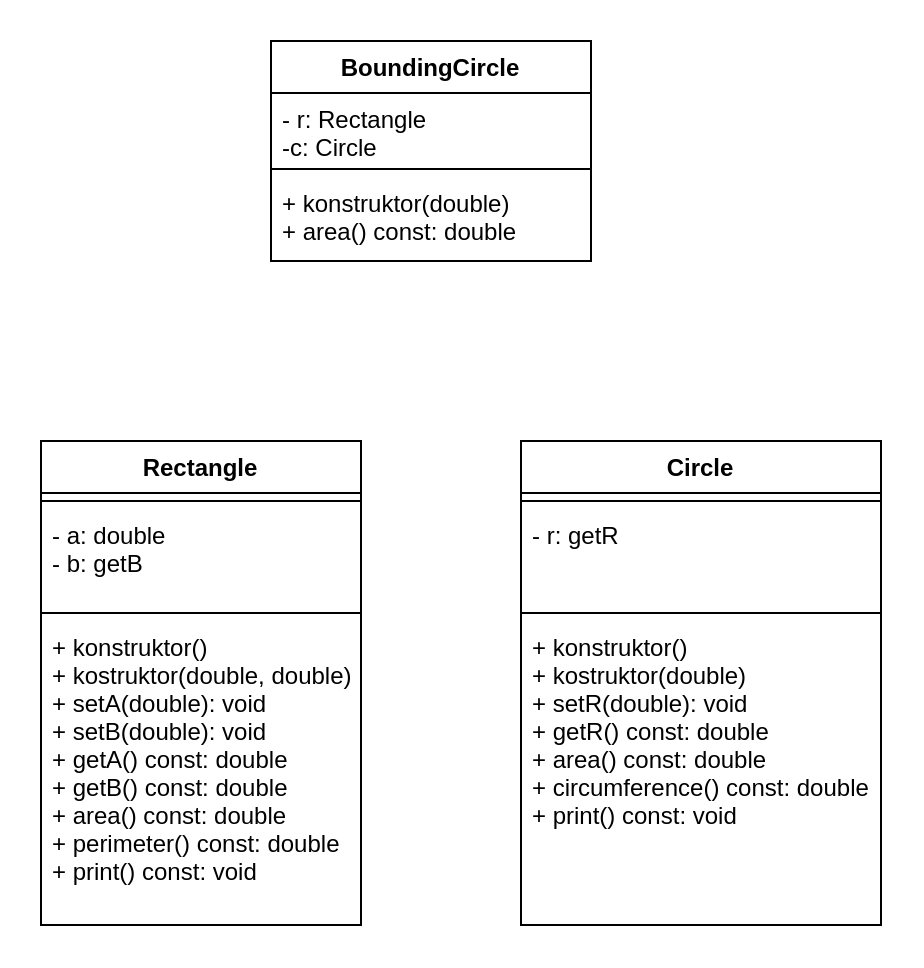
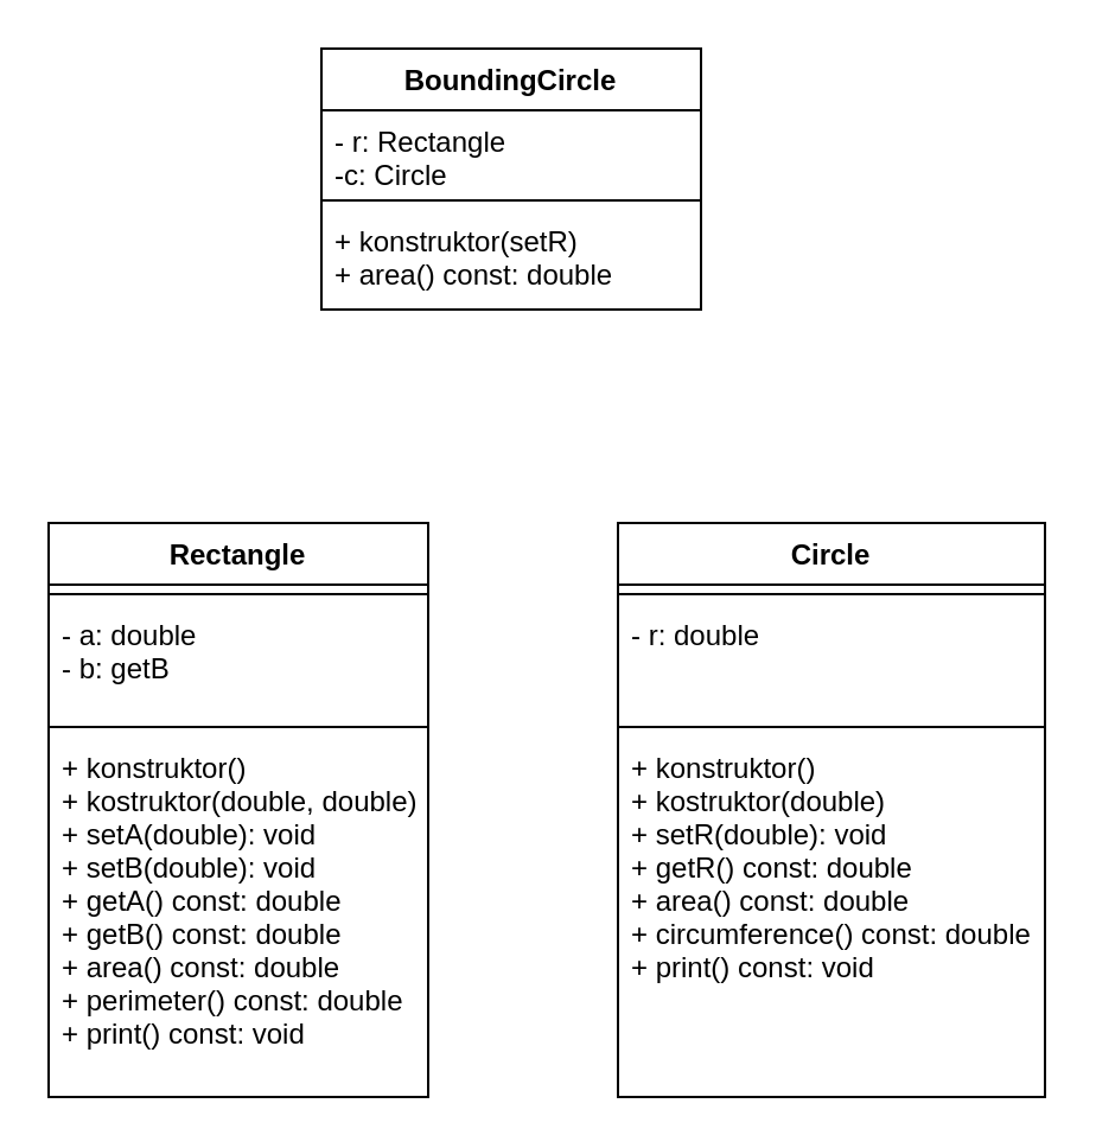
- <mxCell id="15" value="+ konstruktor(double)&#10;+ area() const: double" style="text;strokeColor=none;fillColor=none;align=left;verticalAlign=top;spacingLeft=4;spacingRight=4;overflow=hidden;rotatable=0;points=[[0,0.5],[1,0.5]];portConstraint=eastwest;" parent="12" vertex="1"><mxGeometry y="68" width="160" height="42" as="geometry" /></mxCell>
+ <mxCell id="15" value="+ konstruktor(setR)&#10;+ area() const: double" style="text;strokeColor=none;fillColor=none;align=left;verticalAlign=top;spacingLeft=4;spacingRight=4;overflow=hidden;rotatable=0;points=[[0,0.5],[1,0.5]];portConstraint=eastwest;" parent="12" vertex="1"><mxGeometry y="68" width="160" height="42" as="geometry" /></mxCell>
- <mxCell id="9" value="- r: getR&#10;" style="text;strokeColor=none;fillColor=none;align=left;verticalAlign=top;spacingLeft=4;spacingRight=4;overflow=hidden;rotatable=0;points=[[0,0.5],[1,0.5]];portConstraint=eastwest;" parent="7" vertex="1"><mxGeometry y="34" width="180" height="48" as="geometry" /></mxCell>
+ <mxCell id="9" value="- r: double&#10;" style="text;strokeColor=none;fillColor=none;align=left;verticalAlign=top;spacingLeft=4;spacingRight=4;overflow=hidden;rotatable=0;points=[[0,0.5],[1,0.5]];portConstraint=eastwest;" parent="7" vertex="1"><mxGeometry y="34" width="180" height="48" as="geometry" /></mxCell>
